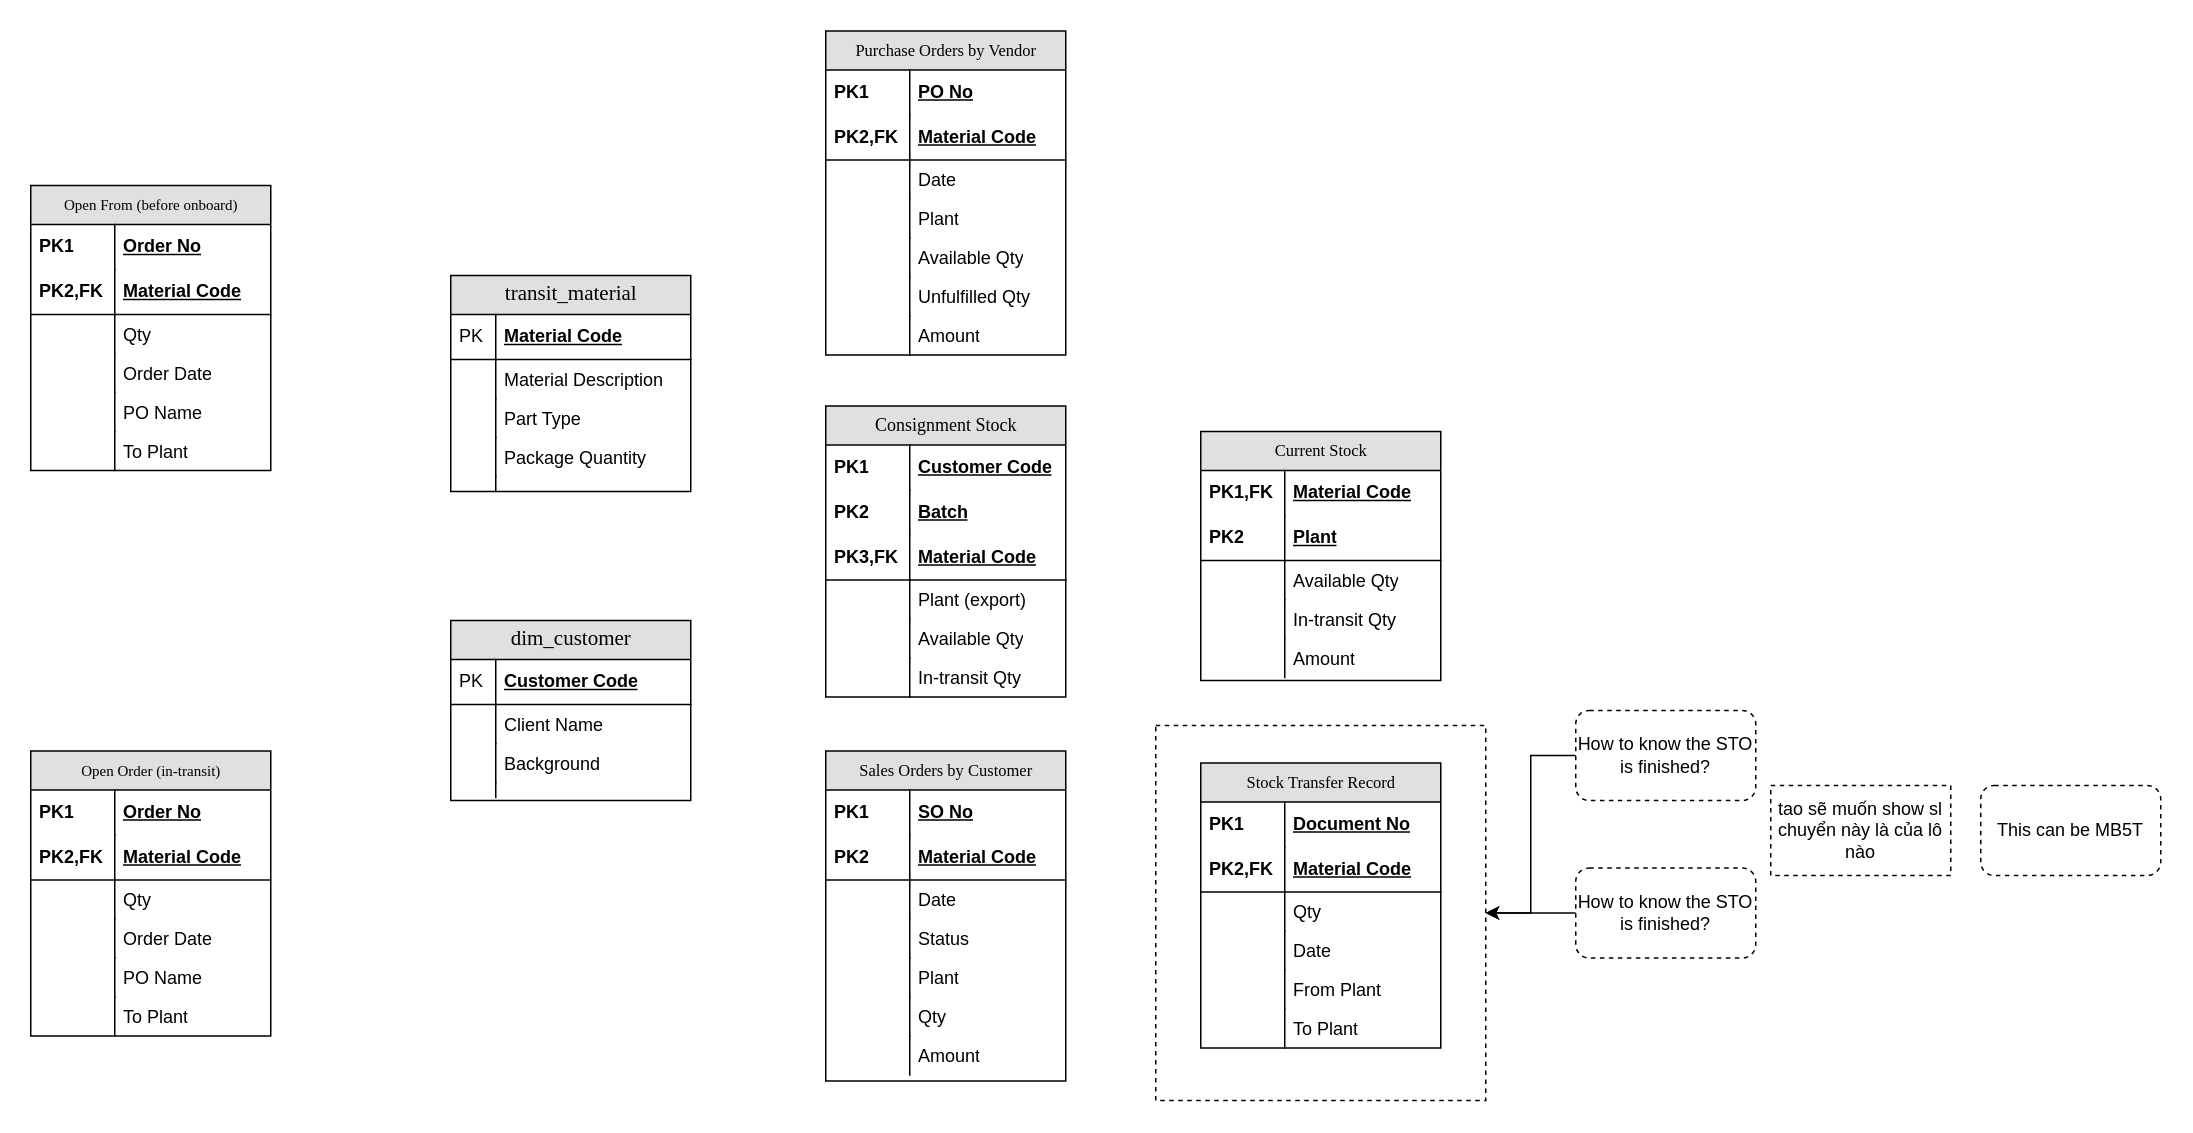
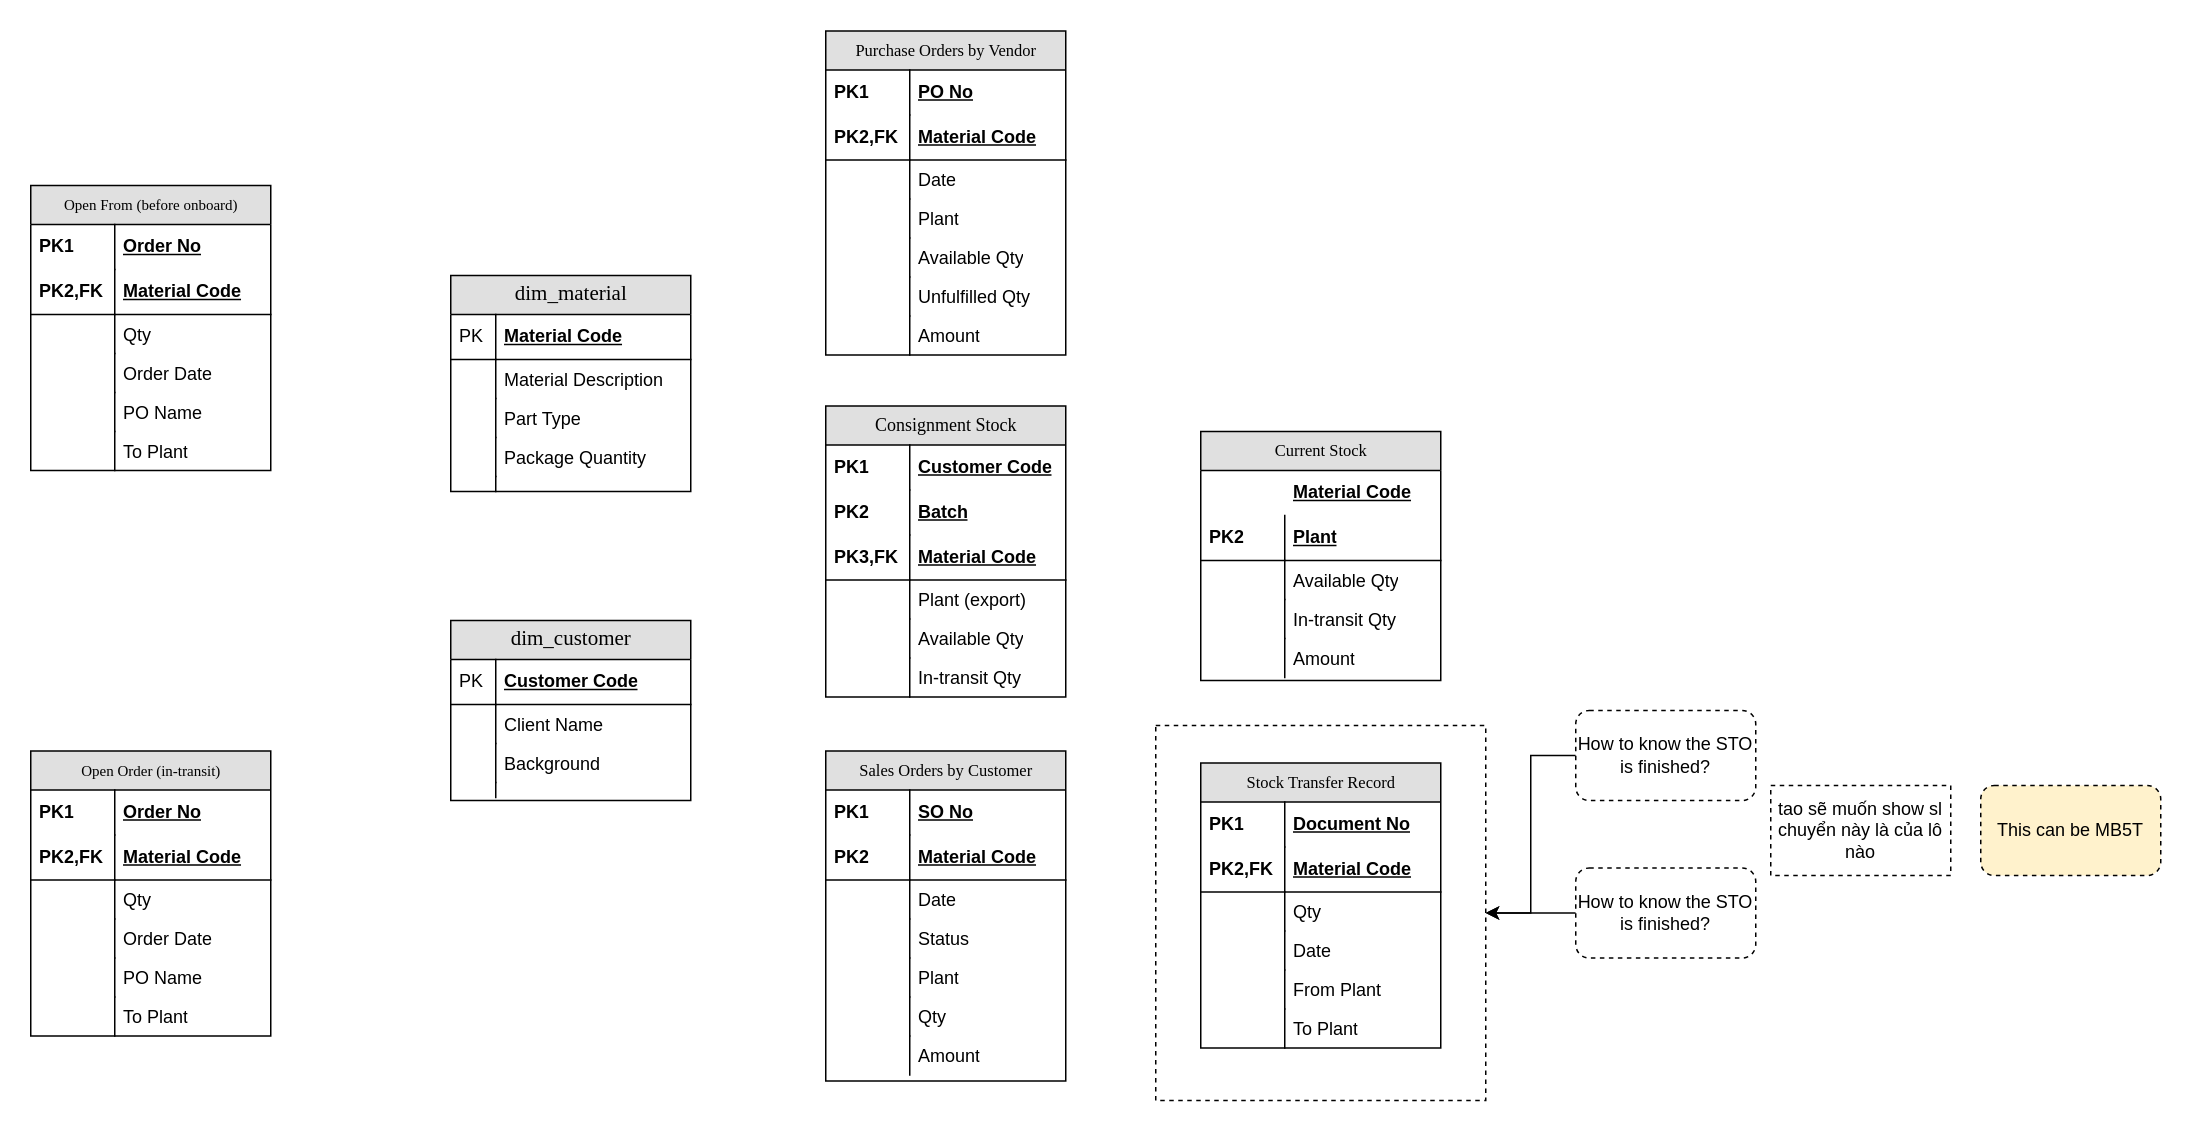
- <mxCell id="18" value="transit_material" style="swimlane;html=1;fontStyle=0;childLayout=stackLayout;horizontal=1;startSize=26;fillColor=#e0e0e0;horizontalStack=0;resizeParent=1;resizeLast=0;collapsible=1;marginBottom=0;swimlaneFillColor=#ffffff;align=center;rounded=0;shadow=0;comic=0;labelBackgroundColor=none;strokeWidth=1;fontFamily=Verdana;fontSize=14" parent="1" vertex="1"><mxGeometry x="300" y="183" width="160" height="144" as="geometry" /></mxCell>
+ <mxCell id="18" value="dim_material" style="swimlane;html=1;fontStyle=0;childLayout=stackLayout;horizontal=1;startSize=26;fillColor=#e0e0e0;horizontalStack=0;resizeParent=1;resizeLast=0;collapsible=1;marginBottom=0;swimlaneFillColor=#ffffff;align=center;rounded=0;shadow=0;comic=0;labelBackgroundColor=none;strokeWidth=1;fontFamily=Verdana;fontSize=14" parent="1" vertex="1"><mxGeometry x="300" y="183" width="160" height="144" as="geometry" /></mxCell>
- <mxCell id="68" value="PK1,FK" style="shape=partialRectangle;fontStyle=1;top=0;left=0;bottom=0;html=1;fillColor=none;align=left;verticalAlign=middle;spacingLeft=4;spacingRight=4;whiteSpace=wrap;overflow=hidden;rotatable=0;points=[];portConstraint=eastwest;part=1;" parent="67" vertex="1" connectable="0"><mxGeometry width="56" height="30" as="geometry" /></mxCell>
- <mxCell id="121" value="This can be MB5T" style="rounded=1;whiteSpace=wrap;html=1;dashed=1;" parent="1" vertex="1"><mxGeometry x="1320" y="523" width="120" height="60" as="geometry" /></mxCell>
+ <mxCell id="121" value="This can be MB5T" style="rounded=1;whiteSpace=wrap;html=1;dashed=1;fillColor=#fff2cc;" parent="1" vertex="1"><mxGeometry x="1320" y="523" width="120" height="60" as="geometry" /></mxCell>
